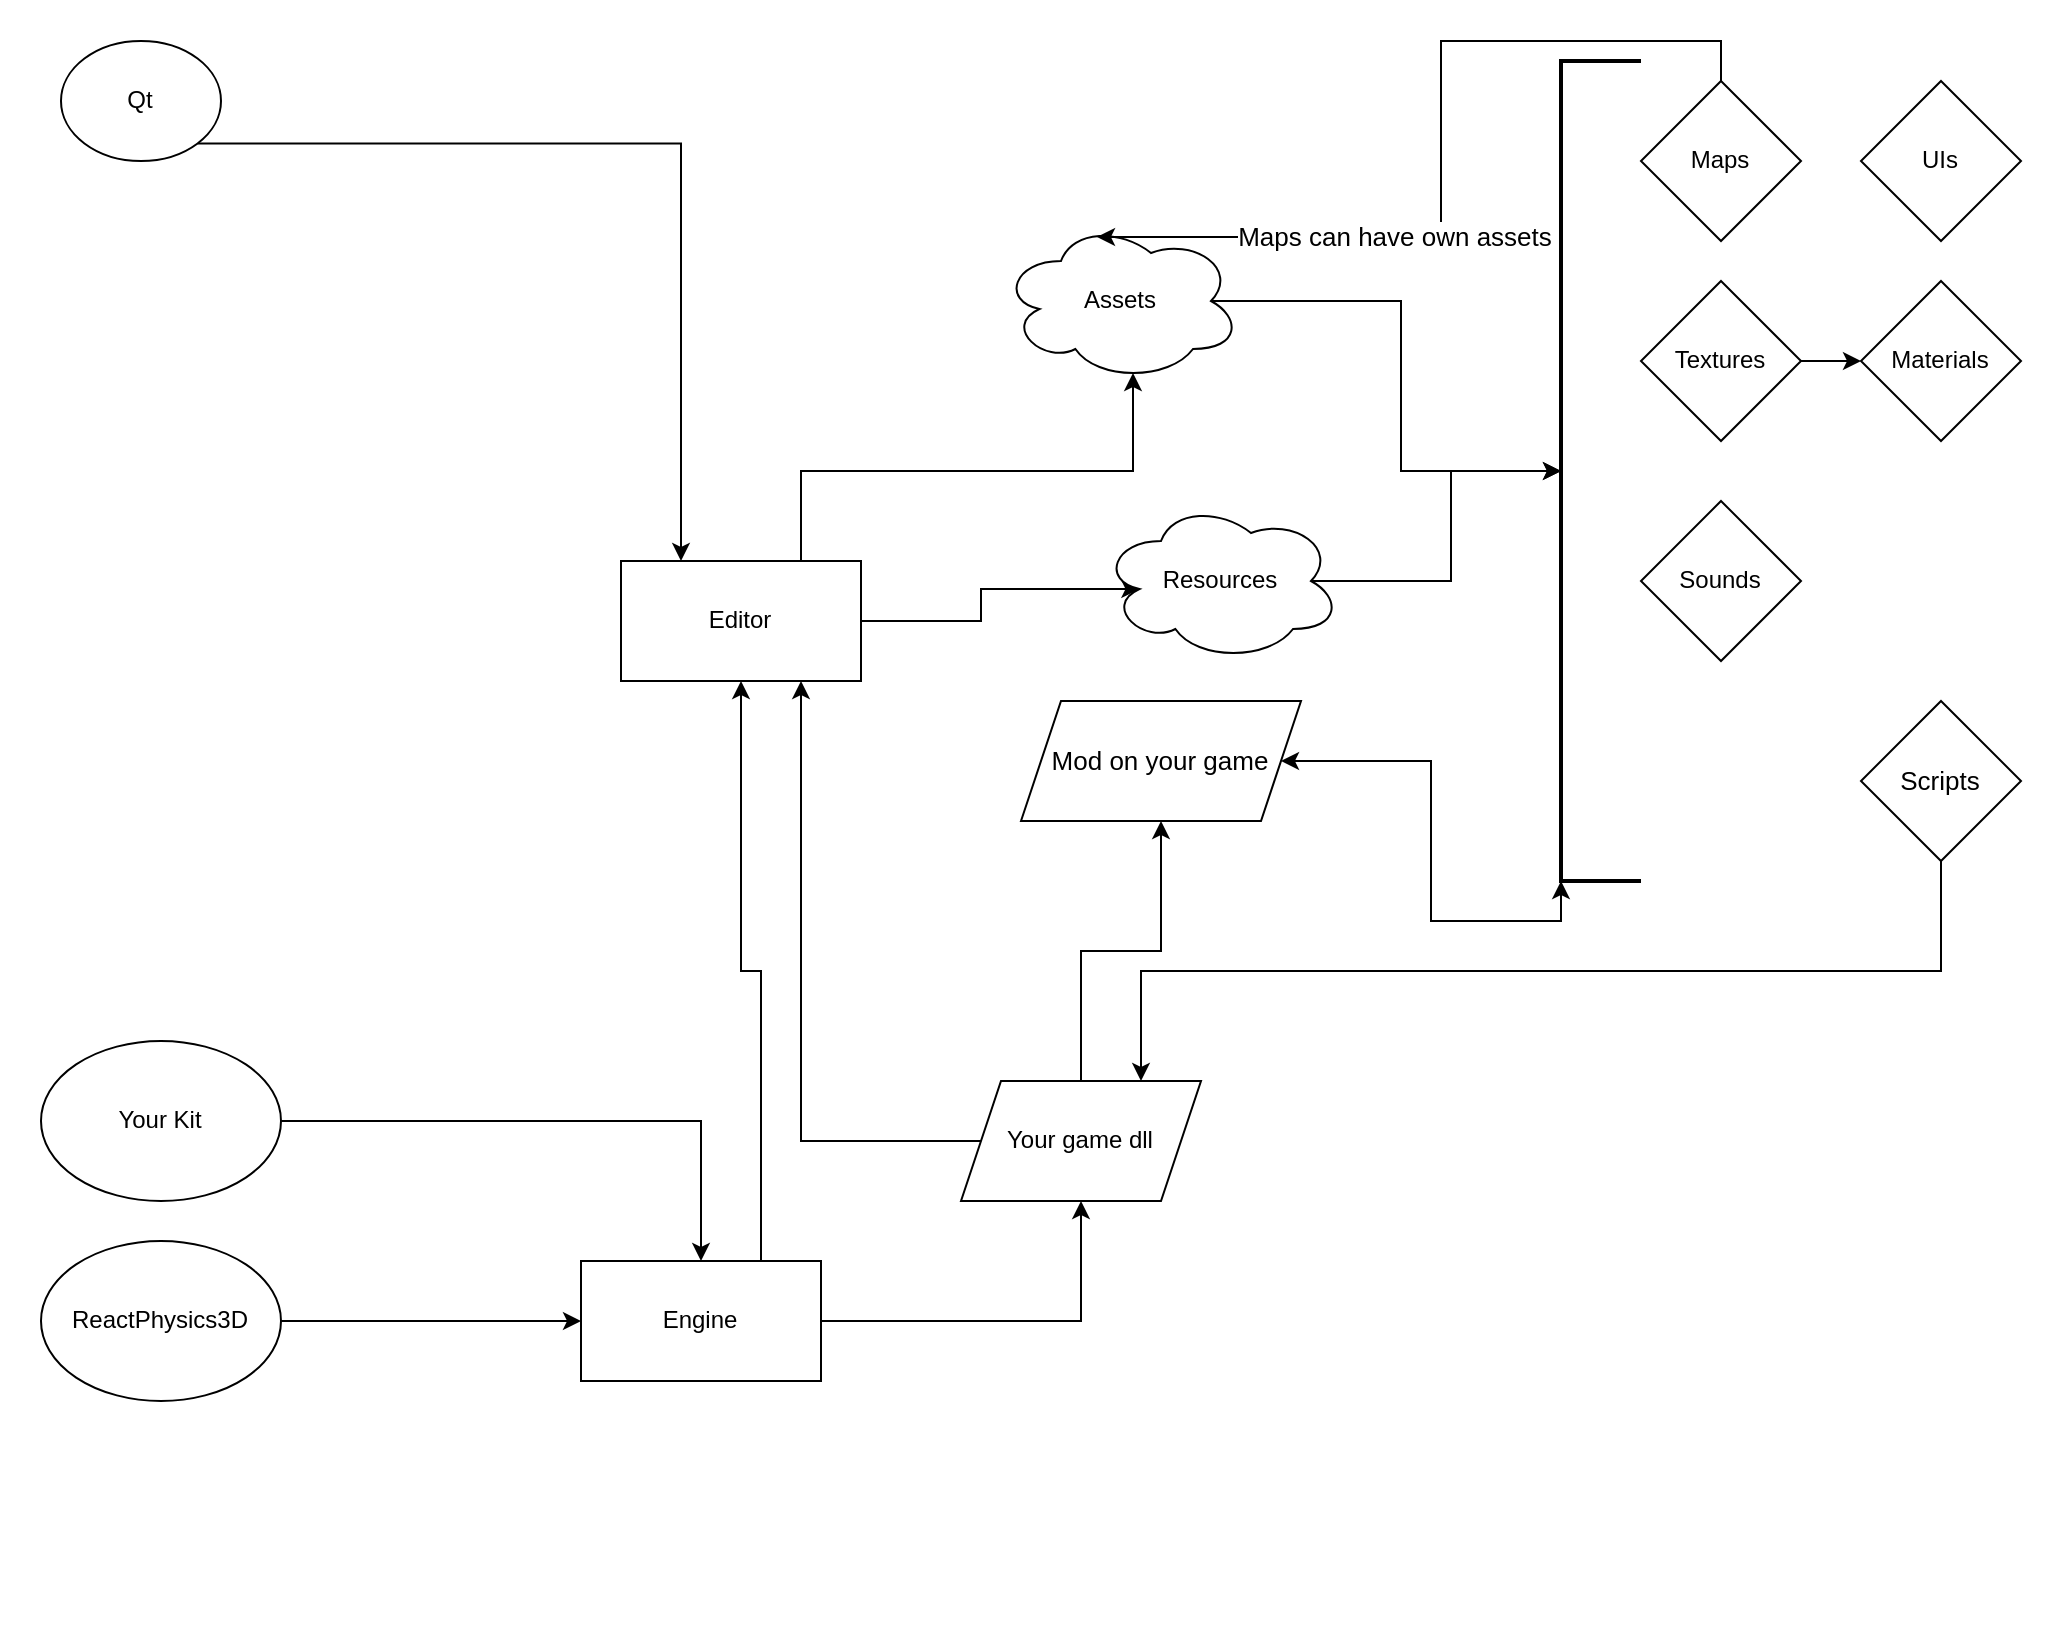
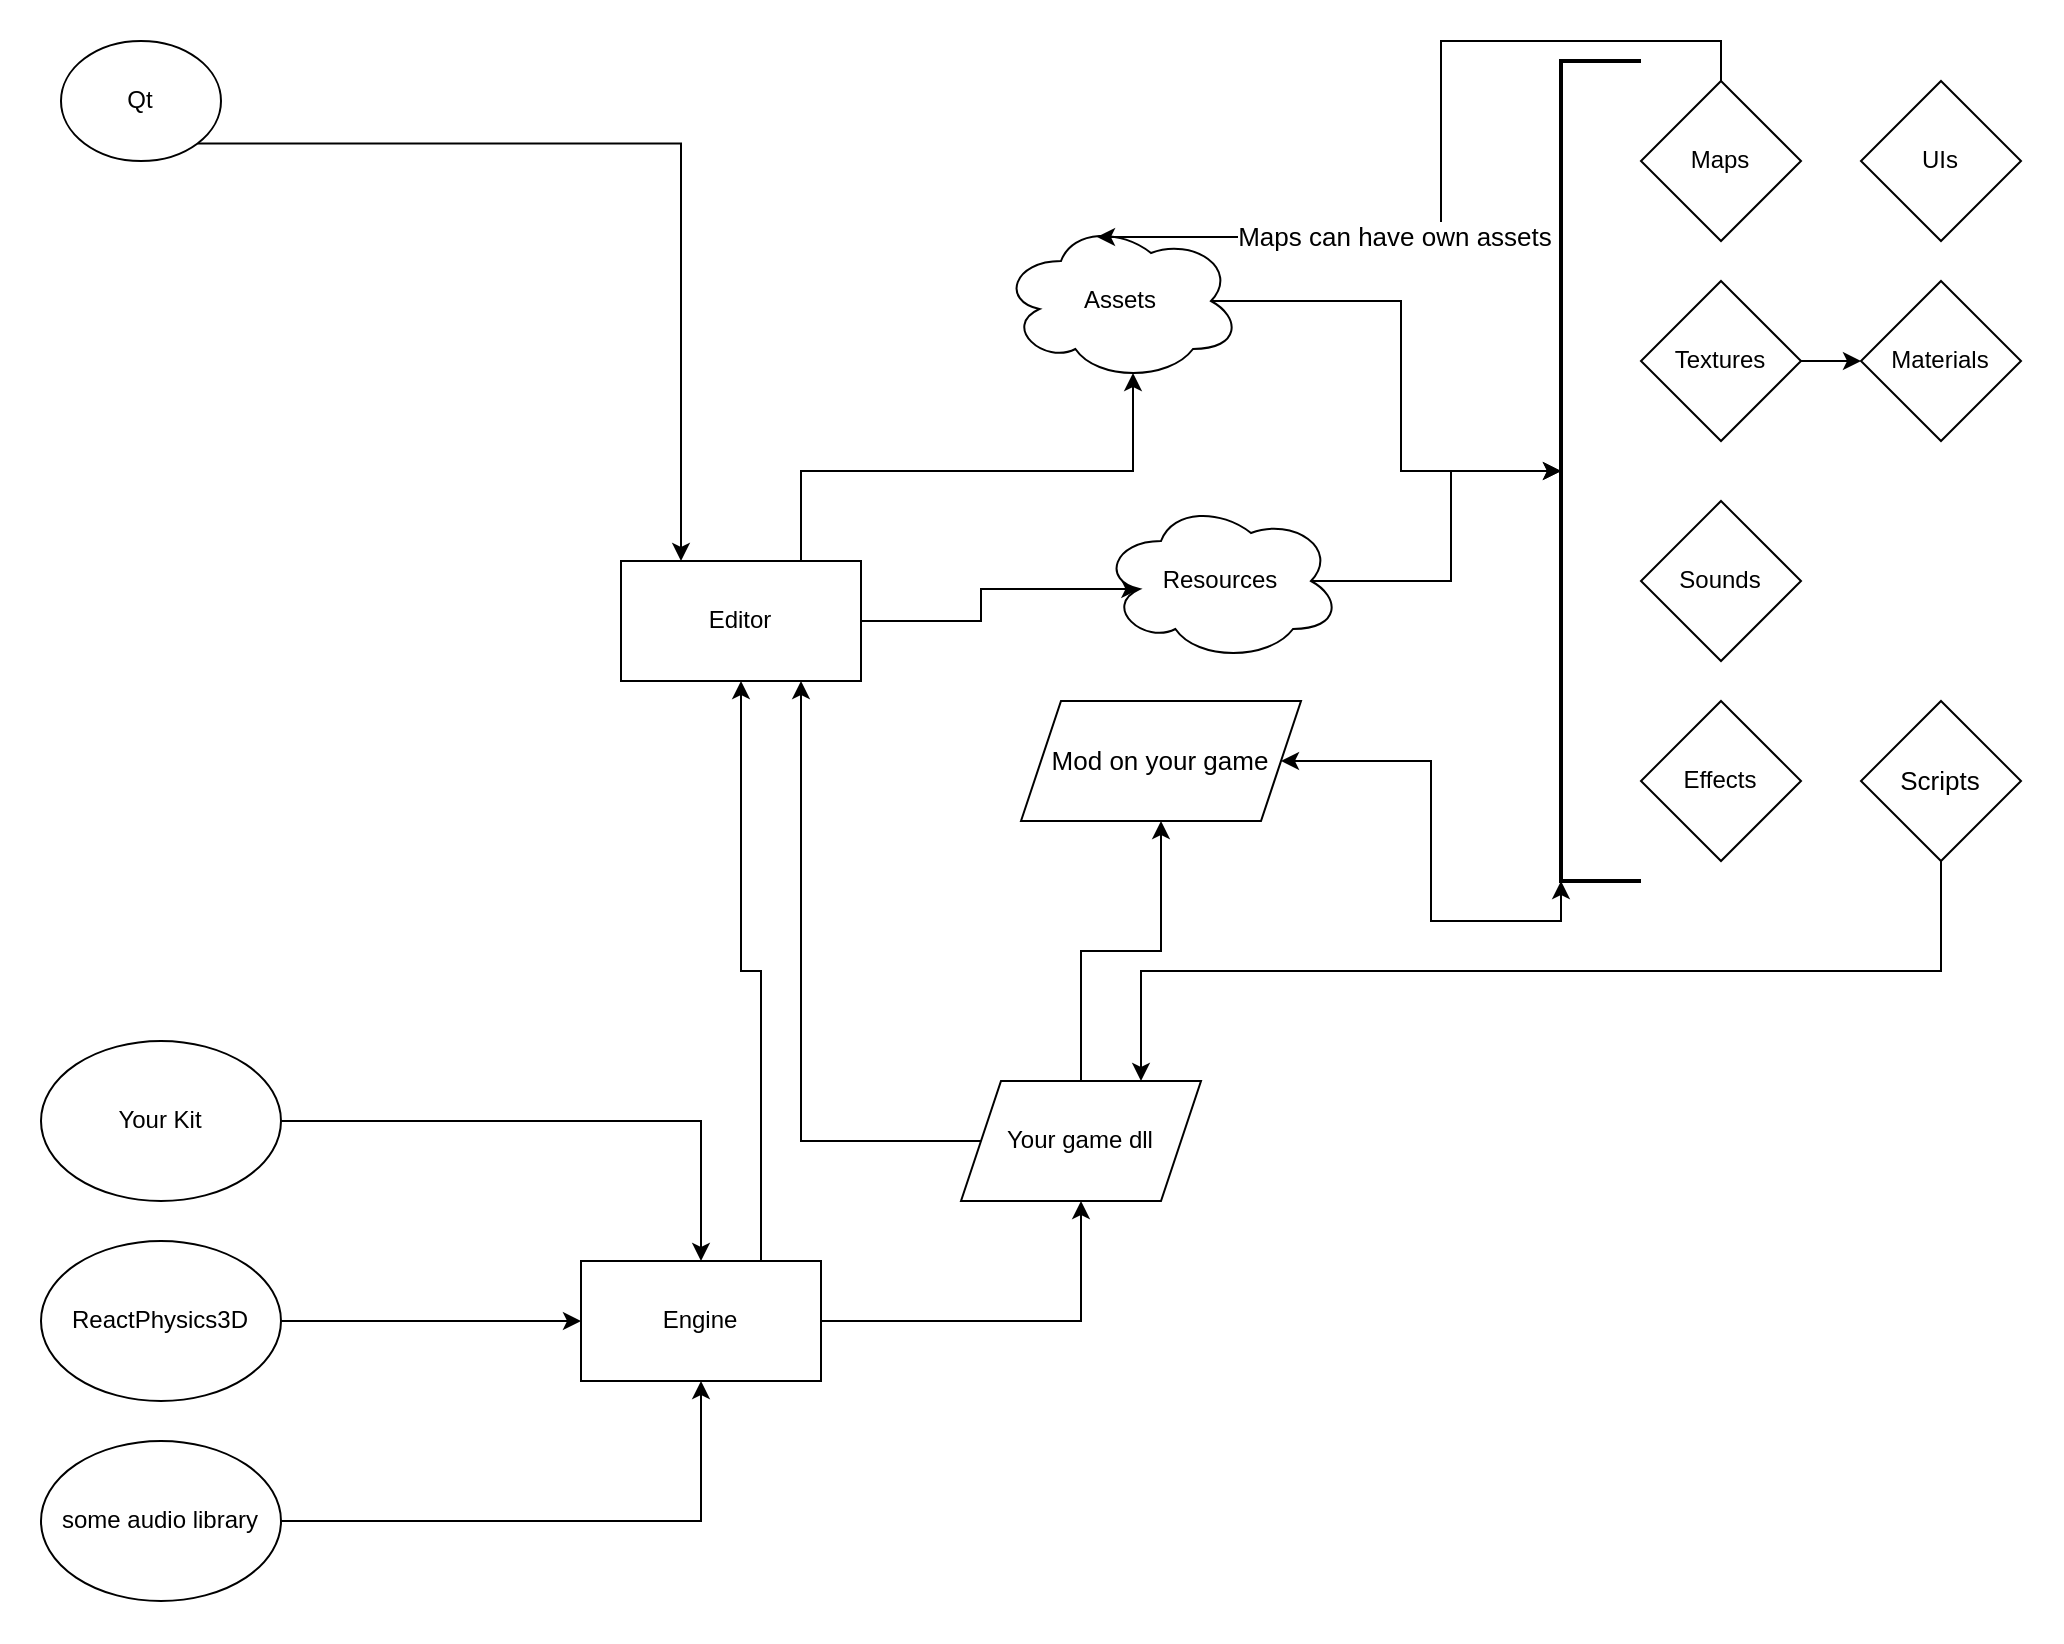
+ <mxCell id="27" value="Effects" style="rhombus;whiteSpace=wrap;html=1;" parent="1" vertex="1"><mxGeometry x="820" y="350" width="80" height="80" as="geometry" /></mxCell>
+ <mxCell id="10" value="some audio library" style="ellipse;whiteSpace=wrap;html=1;" parent="1" vertex="1"><mxGeometry x="20" y="720" width="120" height="80" as="geometry" /></mxCell>
+ <mxCell id="9" style="edgeStyle=orthogonalEdgeStyle;rounded=0;orthogonalLoop=1;jettySize=auto;html=1;exitX=1;exitY=0.5;exitDx=0;exitDy=0;entryX=0.5;entryY=1;entryDx=0;entryDy=0;" parent="1" source="10" target="13" edge="1"><mxGeometry relative="1" as="geometry" /></mxCell>
